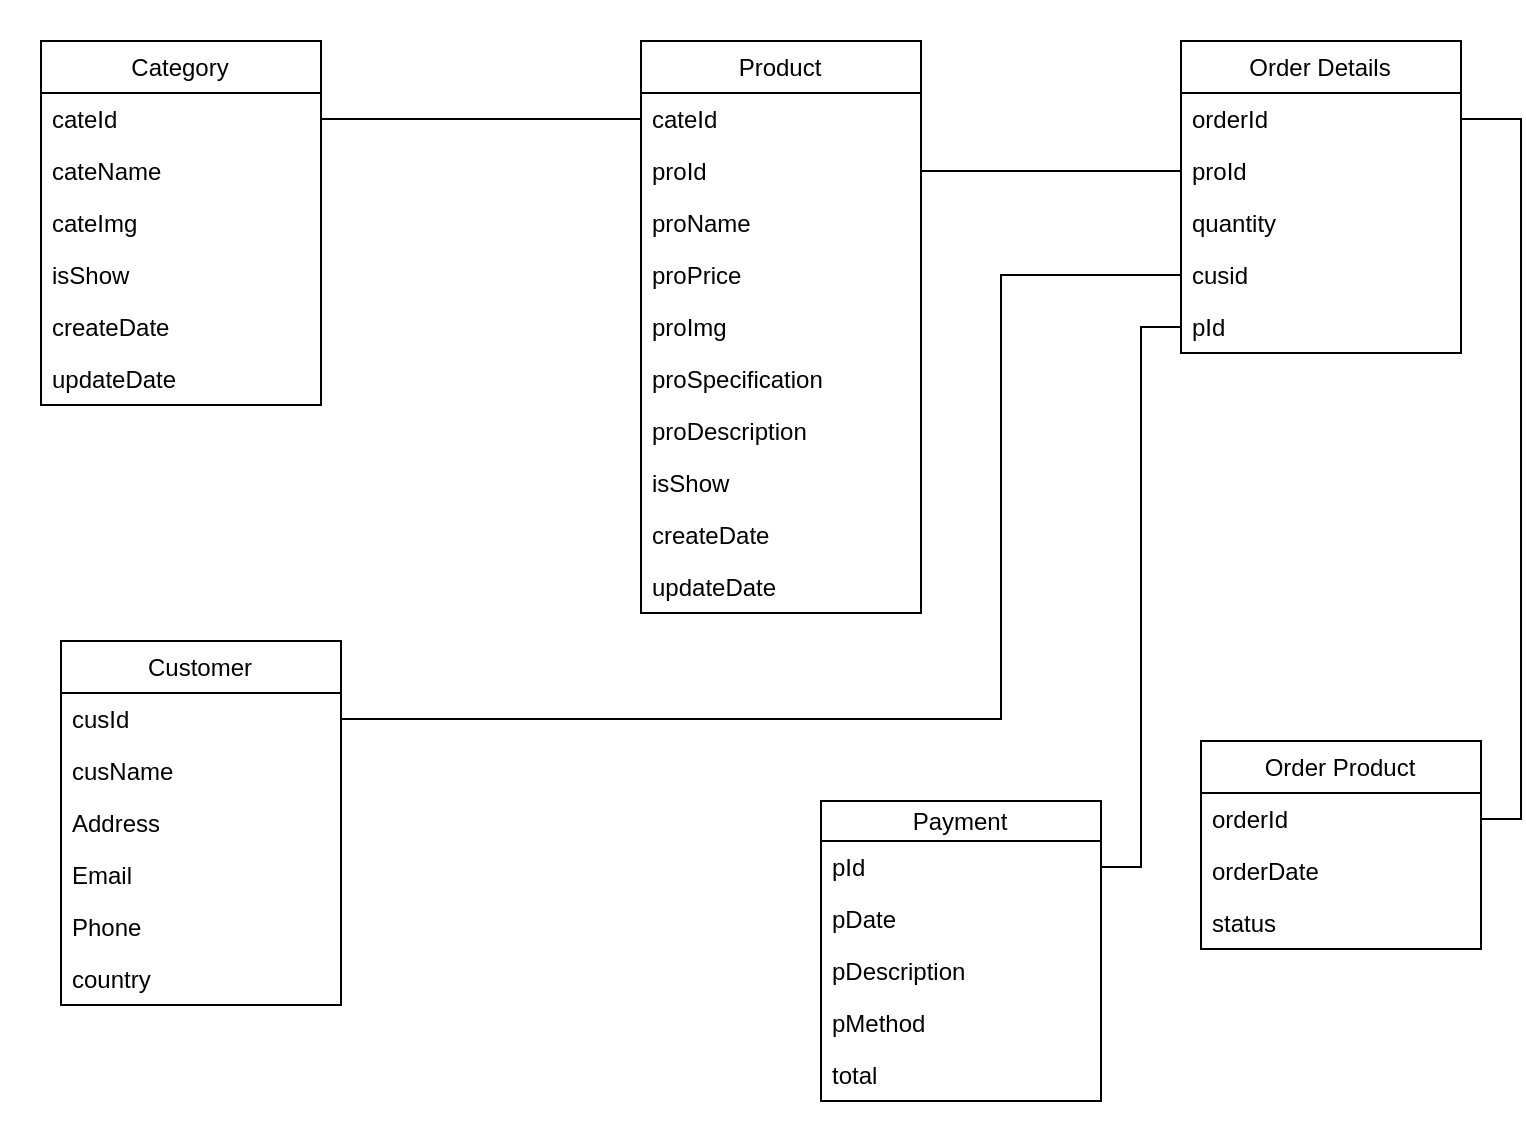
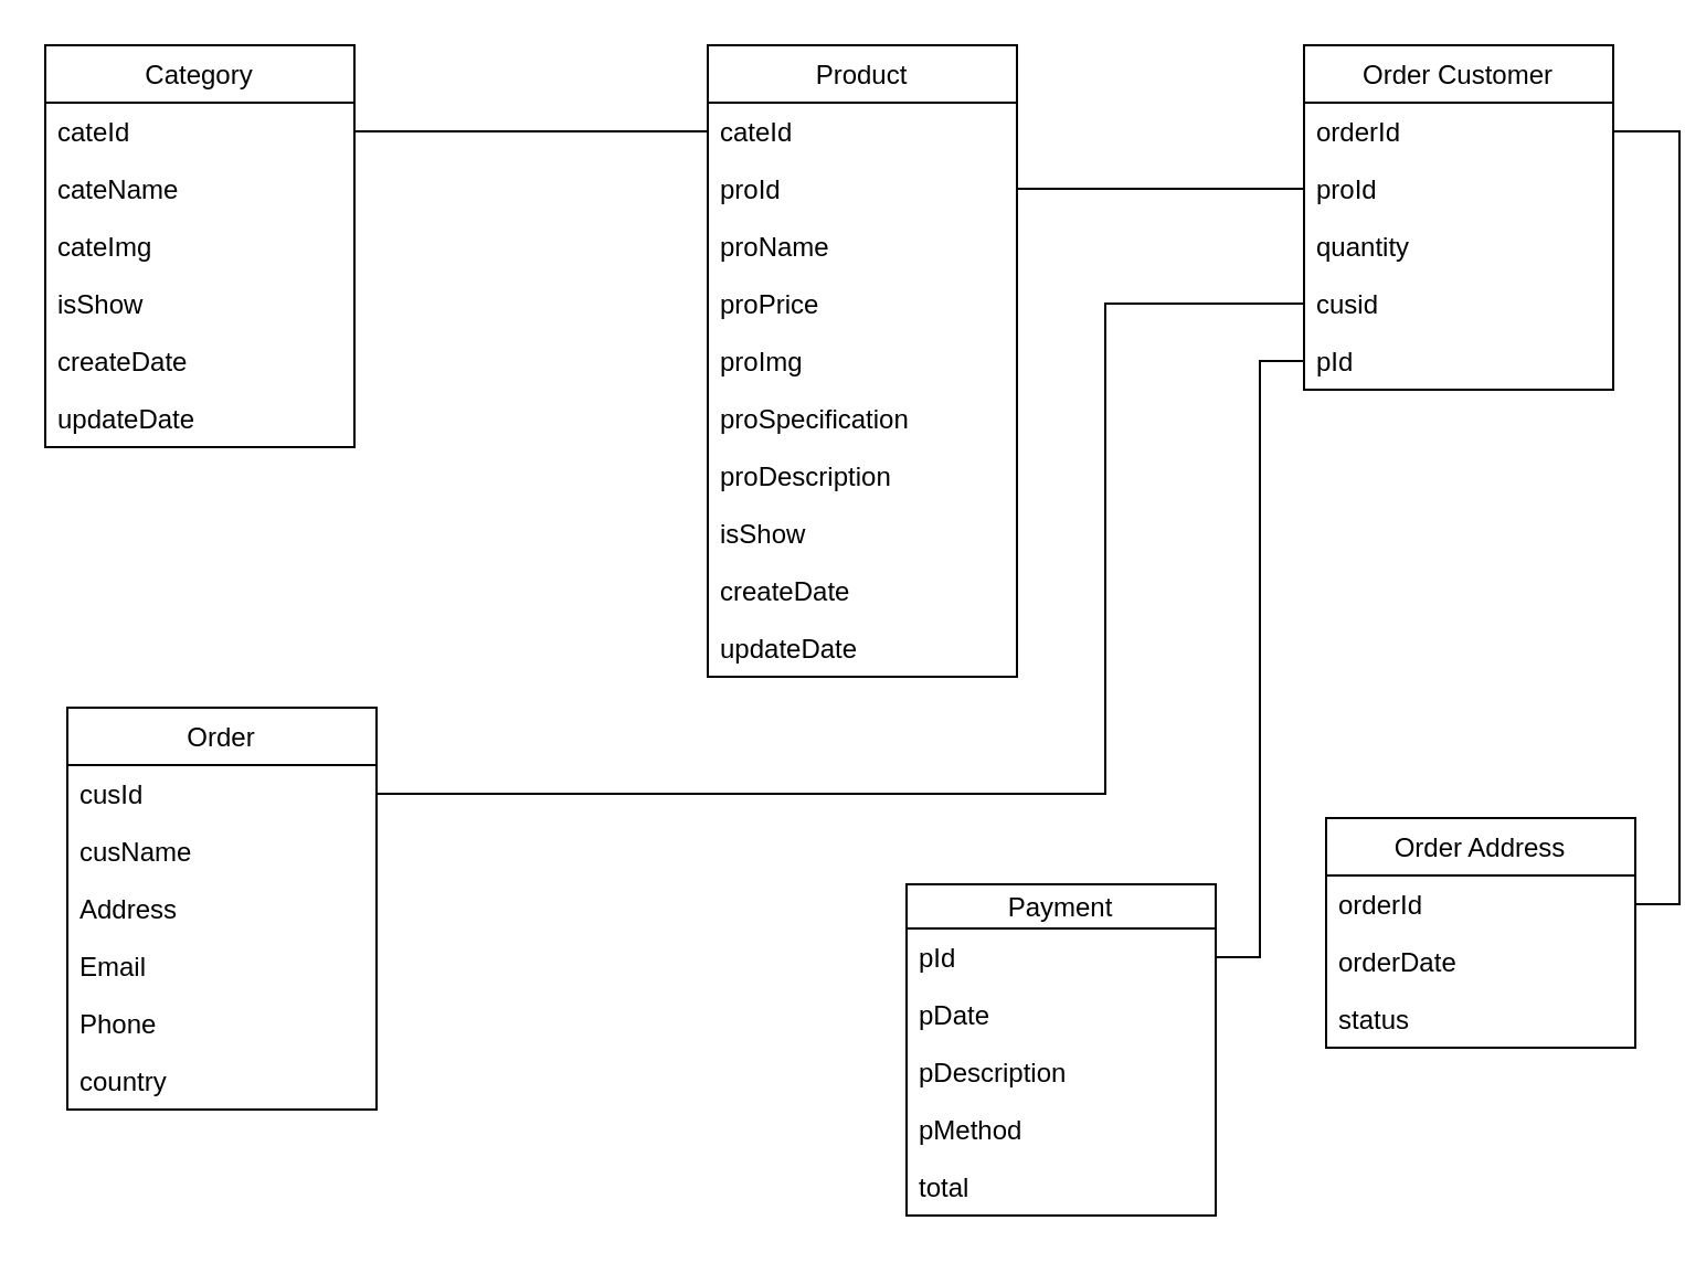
- <mxCell id="31" value="Order Details" style="swimlane;fontStyle=0;childLayout=stackLayout;horizontal=1;startSize=26;fillColor=none;horizontalStack=0;resizeParent=1;resizeParentMax=0;resizeLast=0;collapsible=1;marginBottom=0;" parent="1" vertex="1"><mxGeometry x="590" y="20" width="140" height="156" as="geometry" /></mxCell>
+ <mxCell id="31" value="Order Customer" style="swimlane;fontStyle=0;childLayout=stackLayout;horizontal=1;startSize=26;fillColor=none;horizontalStack=0;resizeParent=1;resizeParentMax=0;resizeLast=0;collapsible=1;marginBottom=0;" parent="1" vertex="1"><mxGeometry x="590" y="20" width="140" height="156" as="geometry" /></mxCell>
- <mxCell id="40" value="Customer" style="swimlane;fontStyle=0;childLayout=stackLayout;horizontal=1;startSize=26;fillColor=none;horizontalStack=0;resizeParent=1;resizeParentMax=0;resizeLast=0;collapsible=1;marginBottom=0;" parent="1" vertex="1"><mxGeometry x="30" y="320" width="140" height="182" as="geometry" /></mxCell>
+ <mxCell id="40" value="Order" style="swimlane;fontStyle=0;childLayout=stackLayout;horizontal=1;startSize=26;fillColor=none;horizontalStack=0;resizeParent=1;resizeParentMax=0;resizeLast=0;collapsible=1;marginBottom=0;" parent="1" vertex="1"><mxGeometry x="30" y="320" width="140" height="182" as="geometry" /></mxCell>
- <mxCell id="20" value="Order Product" style="swimlane;fontStyle=0;childLayout=stackLayout;horizontal=1;startSize=26;fillColor=none;horizontalStack=0;resizeParent=1;resizeParentMax=0;resizeLast=0;collapsible=1;marginBottom=0;" parent="1" vertex="1"><mxGeometry x="600" y="370" width="140" height="104" as="geometry" /></mxCell>
+ <mxCell id="20" value="Order Address" style="swimlane;fontStyle=0;childLayout=stackLayout;horizontal=1;startSize=26;fillColor=none;horizontalStack=0;resizeParent=1;resizeParentMax=0;resizeLast=0;collapsible=1;marginBottom=0;" parent="1" vertex="1"><mxGeometry x="600" y="370" width="140" height="104" as="geometry" /></mxCell>
